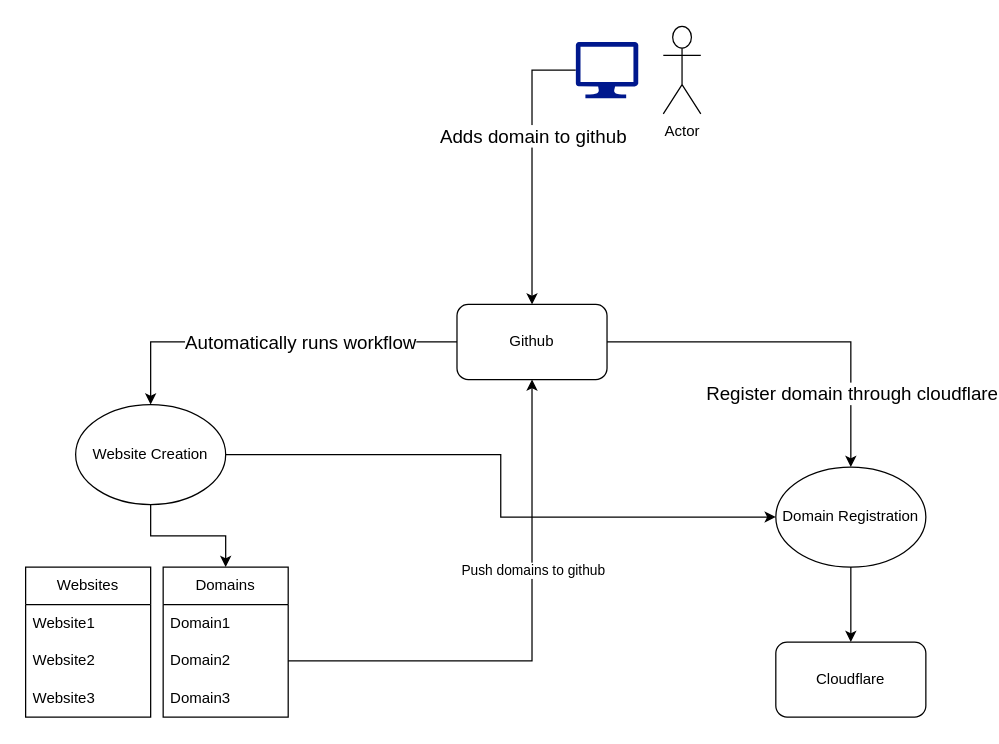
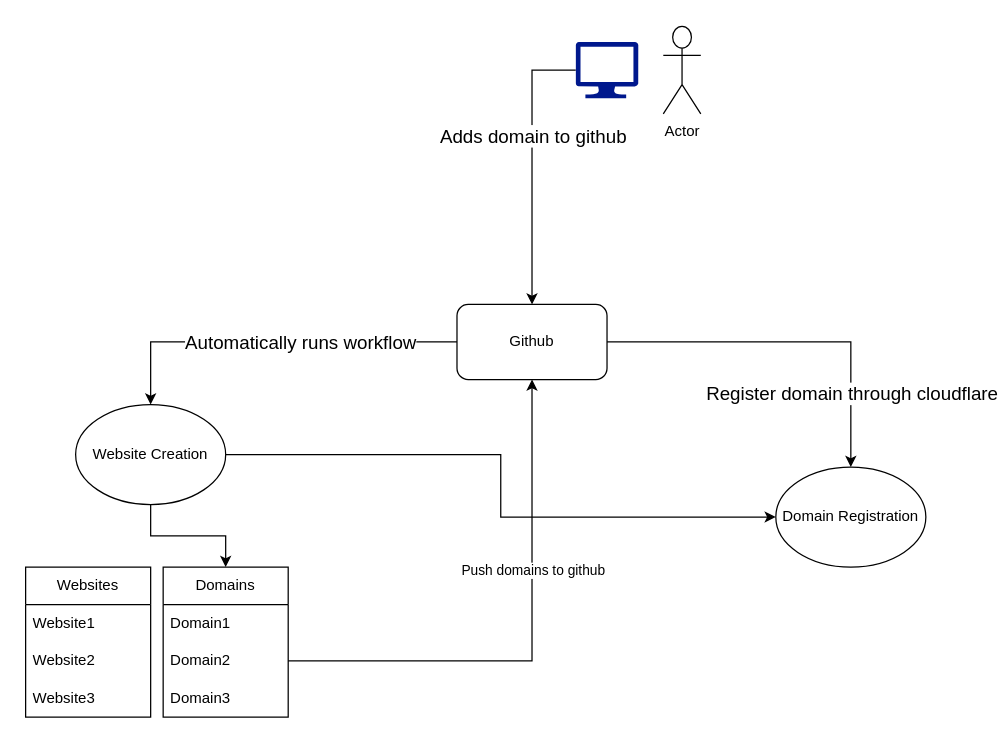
- <mxCell id="5" style="edgeStyle=orthogonalEdgeStyle;rounded=0;orthogonalLoop=1;jettySize=auto;html=1;entryX=0.5;entryY=0;entryDx=0;entryDy=0;" parent="1" source="6" target="26" edge="1"><mxGeometry relative="1" as="geometry" /></mxCell>
- <mxCell id="26" value="Cloudflare" style="rounded=1;whiteSpace=wrap;html=1;" parent="1" vertex="1"><mxGeometry x="620" y="513" width="120" height="60" as="geometry" /></mxCell>
